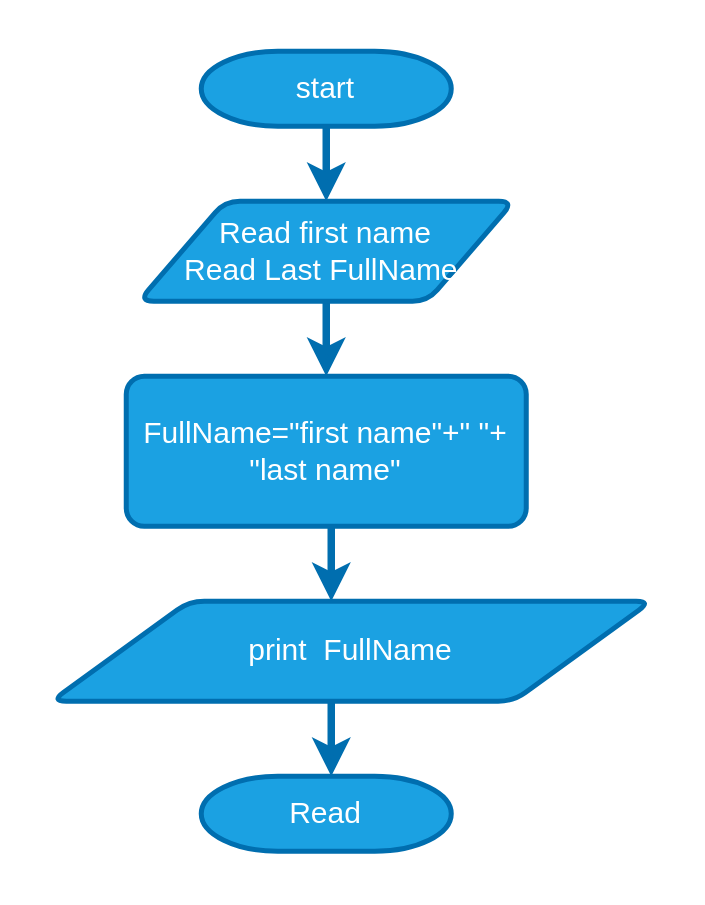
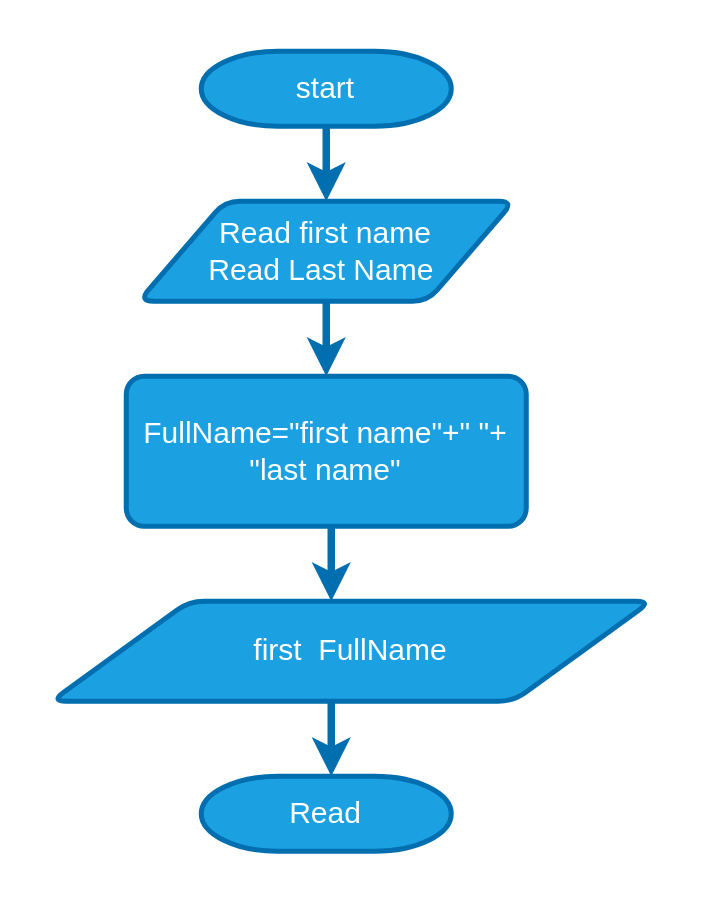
- <mxCell id="5" value="&lt;span style=&quot;&quot;&gt;Read first name&lt;/span&gt;&lt;br style=&quot;&quot;&gt;&lt;span style=&quot;&quot;&gt;Read Last FullName&amp;nbsp;&lt;/span&gt;" style="shape=parallelogram;html=1;strokeWidth=2;perimeter=parallelogramPerimeter;whiteSpace=wrap;rounded=1;arcSize=12;size=0.23;fillColor=#1ba1e2;fontColor=#ffffff;strokeColor=#006EAF;align=center;" vertex="1" parent="1"><mxGeometry x="55" y="80" width="150" height="40" as="geometry" /></mxCell>
+ <mxCell id="5" value="&lt;span style=&quot;&quot;&gt;Read first name&lt;/span&gt;&lt;br style=&quot;&quot;&gt;&lt;span style=&quot;&quot;&gt;Read Last Name&amp;nbsp;&lt;/span&gt;" style="shape=parallelogram;html=1;strokeWidth=2;perimeter=parallelogramPerimeter;whiteSpace=wrap;rounded=1;arcSize=12;size=0.23;fillColor=#1ba1e2;fontColor=#ffffff;strokeColor=#006EAF;align=center;" vertex="1" parent="1"><mxGeometry x="55" y="80" width="150" height="40" as="geometry" /></mxCell>
- <mxCell id="8" value="print&amp;nbsp; FullName" style="shape=parallelogram;html=1;strokeWidth=2;perimeter=parallelogramPerimeter;whiteSpace=wrap;rounded=1;arcSize=12;size=0.23;fillColor=#1ba1e2;fontColor=#ffffff;strokeColor=#006EAF;" vertex="1" parent="1"><mxGeometry x="20" y="240" width="240" height="40" as="geometry" /></mxCell>
+ <mxCell id="8" value="first&amp;nbsp; FullName" style="shape=parallelogram;html=1;strokeWidth=2;perimeter=parallelogramPerimeter;whiteSpace=wrap;rounded=1;arcSize=12;size=0.23;fillColor=#1ba1e2;fontColor=#ffffff;strokeColor=#006EAF;" vertex="1" parent="1"><mxGeometry x="20" y="240" width="240" height="40" as="geometry" /></mxCell>
